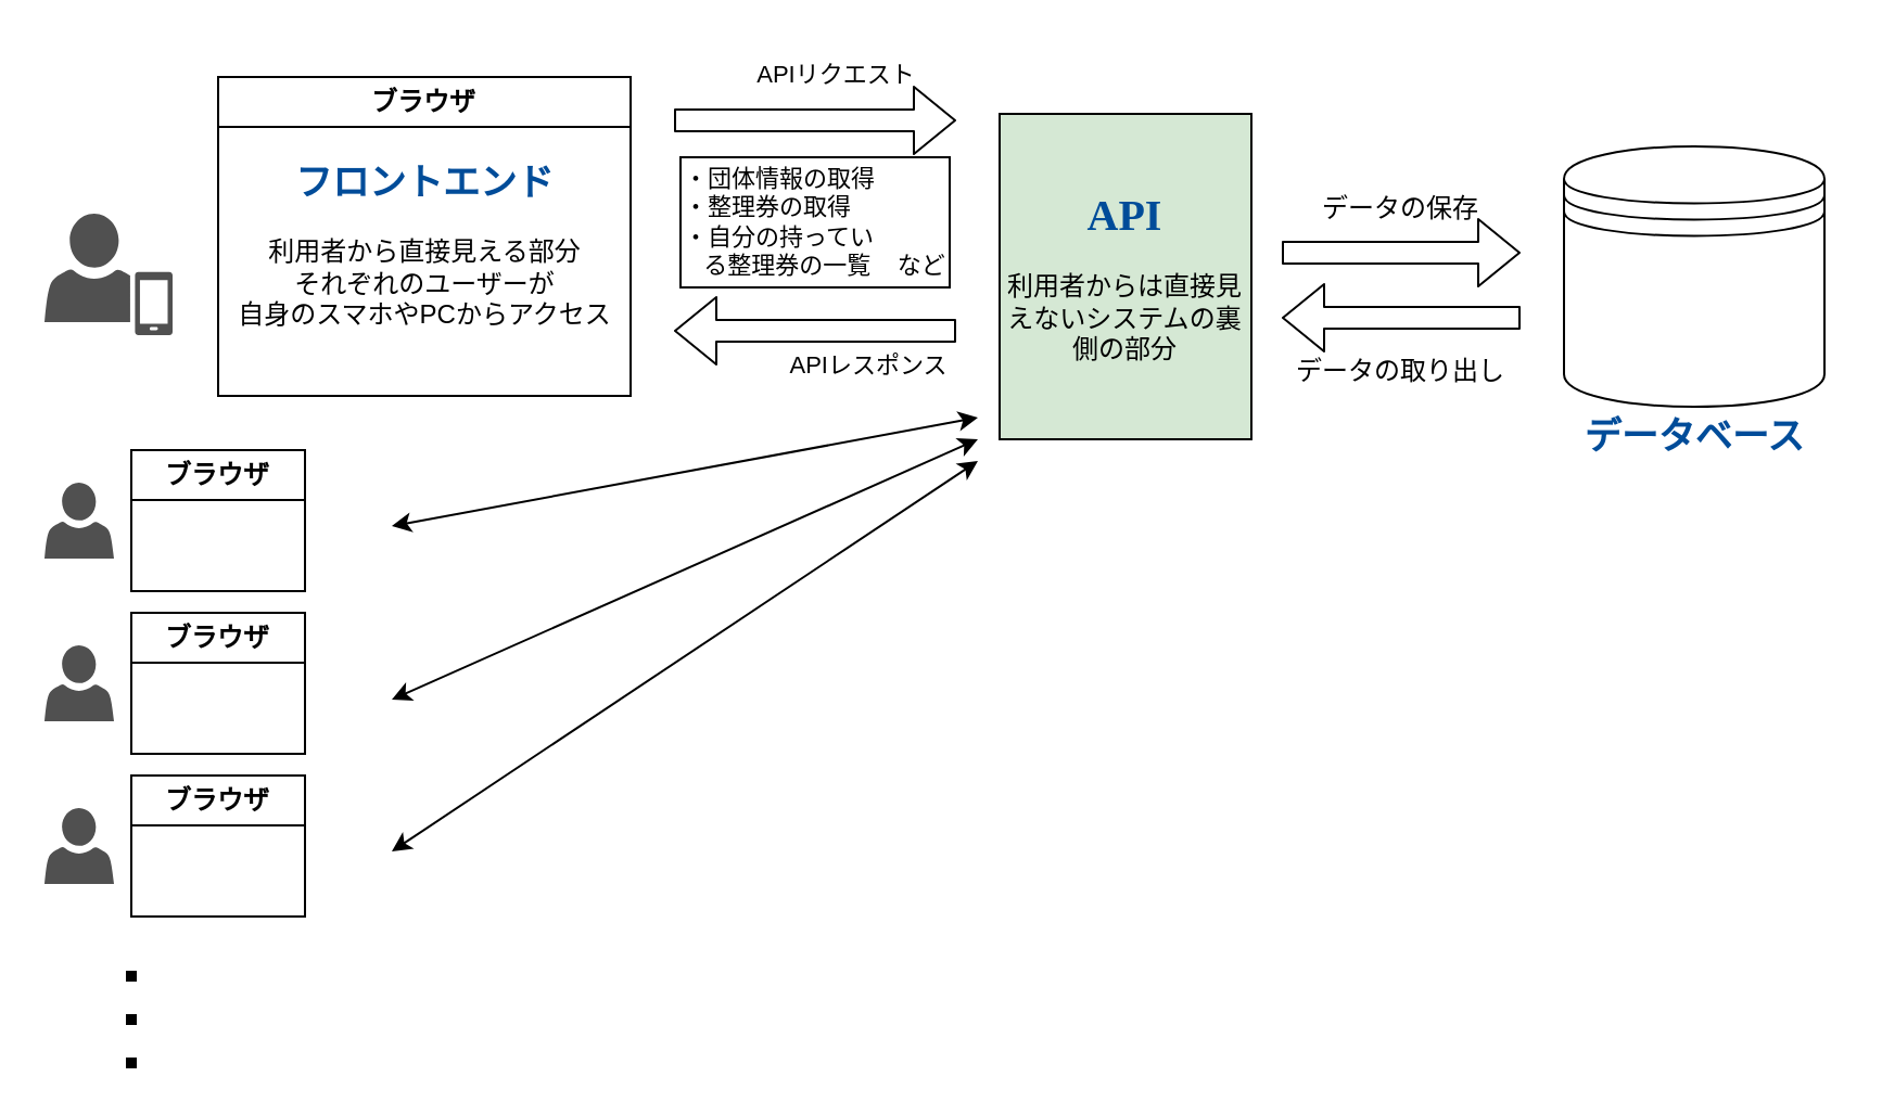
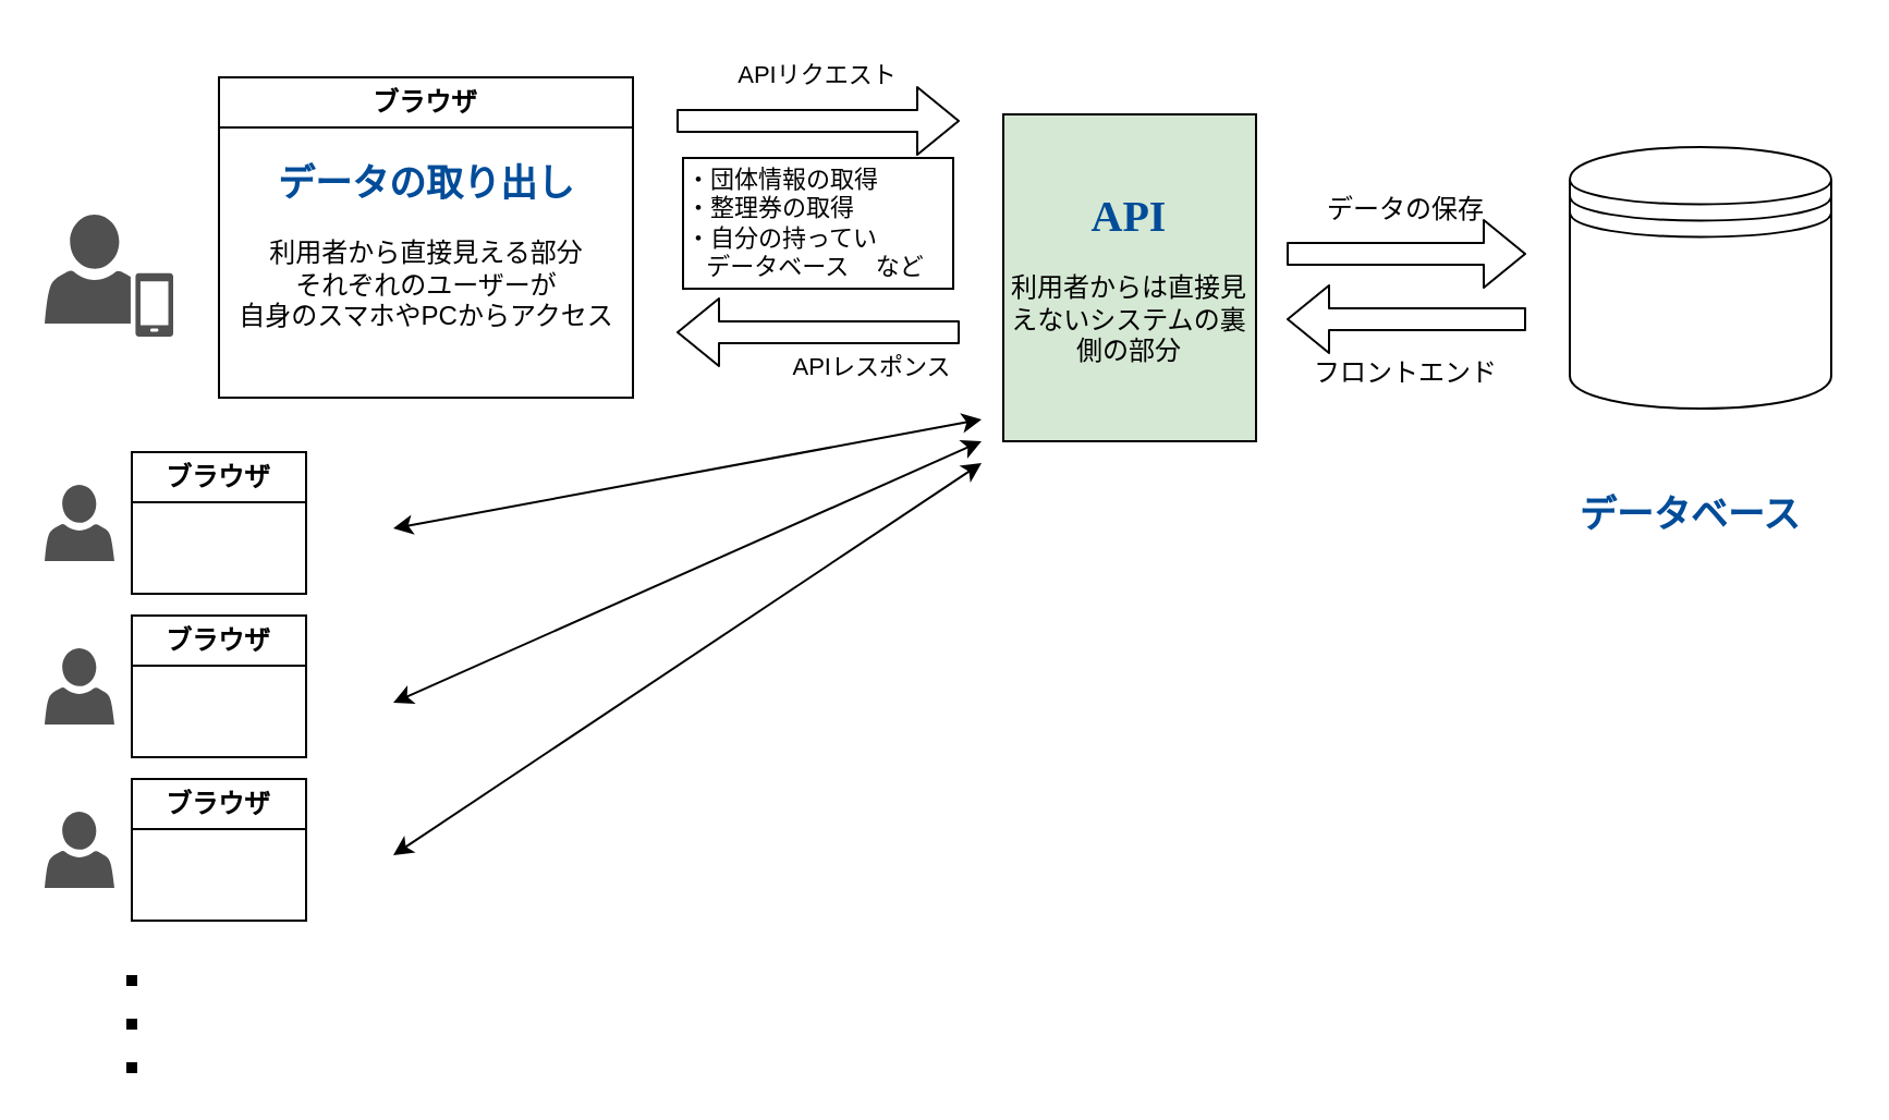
- <mxCell id="19" value="APIリクエスト" style="text;html=1;strokeColor=none;fillColor=none;align=center;verticalAlign=middle;whiteSpace=wrap;rounded=0;fontFamily=Helvetica;fontSize=11;fontColor=#000000;" vertex="1" parent="1"><mxGeometry x="340" y="20" width="90" height="27" as="geometry" /></mxCell>
+ <mxCell id="19" value="APIリクエスト" style="text;html=1;strokeColor=none;fillColor=none;align=center;verticalAlign=middle;whiteSpace=wrap;rounded=0;fontFamily=Helvetica;fontSize=11;fontColor=#000000;" vertex="1" parent="1"><mxGeometry x="330" y="20" width="90" height="27" as="geometry" /></mxCell>
- <mxCell id="21" value="・団体情報の取得&lt;br&gt;・整理券の取得&lt;br&gt;・自分の持ってい&lt;br&gt;&amp;nbsp; &amp;nbsp;る整理券の一覧&amp;nbsp; &amp;nbsp; など" style="text;html=1;strokeColor=default;fillColor=none;align=left;verticalAlign=middle;whiteSpace=wrap;rounded=0;fontFamily=Helvetica;fontSize=11;fontColor=#000000;strokeWidth=1;" vertex="1" parent="1"><mxGeometry x="313" y="72" width="124" height="60" as="geometry" /></mxCell>
+ <mxCell id="21" value="・団体情報の取得&lt;br&gt;・整理券の取得&lt;br&gt;・自分の持ってい&lt;br&gt;&amp;nbsp; &amp;nbsp;データベース&amp;nbsp; &amp;nbsp; など" style="text;html=1;strokeColor=default;fillColor=none;align=left;verticalAlign=middle;whiteSpace=wrap;rounded=0;fontFamily=Helvetica;fontSize=11;fontColor=#000000;strokeWidth=1;" vertex="1" parent="1"><mxGeometry x="313" y="72" width="124" height="60" as="geometry" /></mxCell>
- <mxCell id="4" value="&lt;font color=&quot;#004c99&quot; size=&quot;1&quot; style=&quot;&quot; face=&quot;yu gothic&quot;&gt;&lt;b style=&quot;font-size: 17px;&quot;&gt;フロントエンド&lt;/b&gt;&lt;/font&gt;&lt;br&gt;&lt;br&gt;利用者から直接見える部分&lt;br&gt;それぞれのユーザーが&lt;br&gt;自身のスマホやPCからアクセス" style="text;html=1;align=center;verticalAlign=middle;resizable=0;points=[];autosize=1;strokeColor=none;fillColor=none;" vertex="1" parent="3"><mxGeometry x="-5" y="33" width="200" height="90" as="geometry" /></mxCell>
+ <mxCell id="4" value="&lt;font color=&quot;#004c99&quot; size=&quot;1&quot; style=&quot;&quot; face=&quot;yu gothic&quot;&gt;&lt;b style=&quot;font-size: 17px;&quot;&gt;データの取り出し&lt;/b&gt;&lt;/font&gt;&lt;br&gt;&lt;br&gt;利用者から直接見える部分&lt;br&gt;それぞれのユーザーが&lt;br&gt;自身のスマホやPCからアクセス" style="text;html=1;align=center;verticalAlign=middle;resizable=0;points=[];autosize=1;strokeColor=none;fillColor=none;" vertex="1" parent="3"><mxGeometry x="-5" y="33" width="200" height="90" as="geometry" /></mxCell>
- <mxCell id="14" value="データの取り出し" style="text;html=1;strokeColor=none;fillColor=none;align=center;verticalAlign=middle;whiteSpace=wrap;rounded=0;" vertex="1" parent="1"><mxGeometry x="595" y="156" width="100" height="30" as="geometry" /></mxCell>
+ <mxCell id="14" value="フロントエンド" style="text;html=1;strokeColor=none;fillColor=none;align=center;verticalAlign=middle;whiteSpace=wrap;rounded=0;" vertex="1" parent="1"><mxGeometry x="595" y="156" width="100" height="30" as="geometry" /></mxCell>
- <mxCell id="6" value="データベース" style="text;html=1;align=center;verticalAlign=middle;resizable=0;points=[];autosize=1;strokeColor=none;fillColor=none;fontColor=#004C99;fontStyle=1;fontFamily=yu gothic;fontSize=17;" vertex="1" parent="1"><mxGeometry x="715" y="187" width="130" height="30" as="geometry" /></mxCell>
+ <mxCell id="6" value="データベース" style="text;html=1;align=center;verticalAlign=middle;resizable=0;points=[];autosize=1;strokeColor=none;fillColor=none;fontColor=#004C99;fontStyle=1;fontFamily=yu gothic;fontSize=17;" vertex="1" parent="1"><mxGeometry x="710" y="222" width="130" height="30" as="geometry" /></mxCell>
